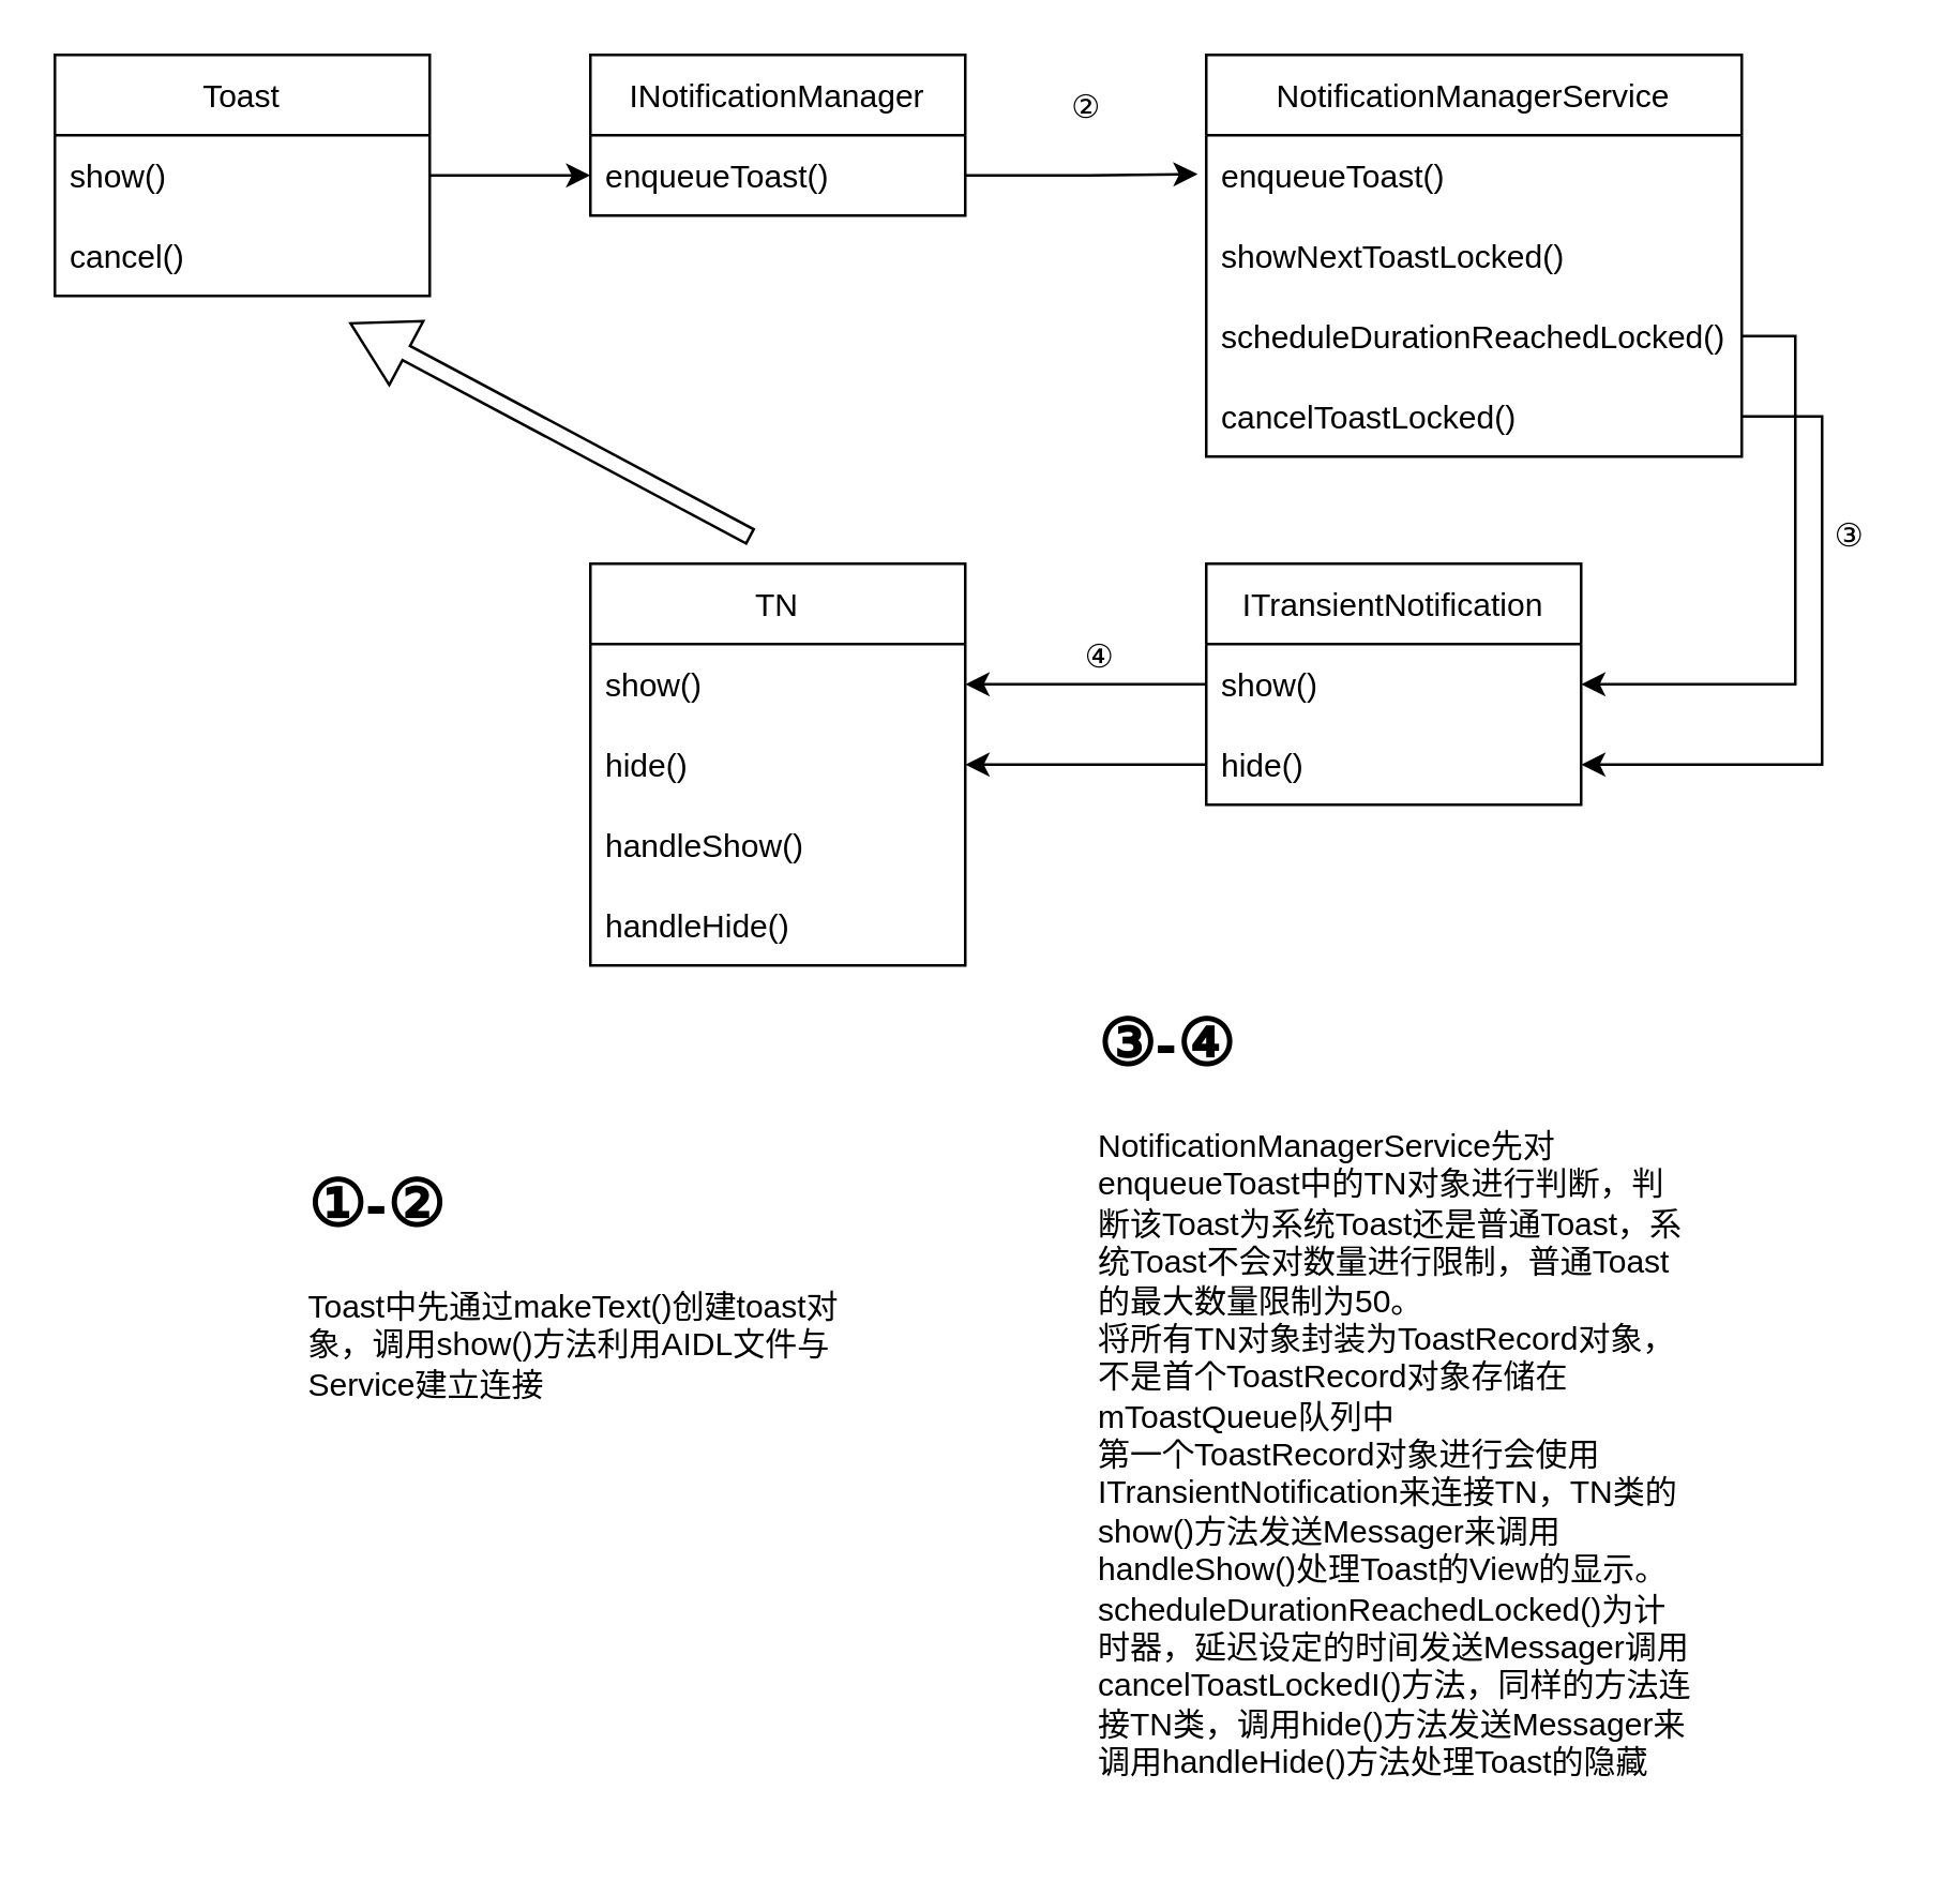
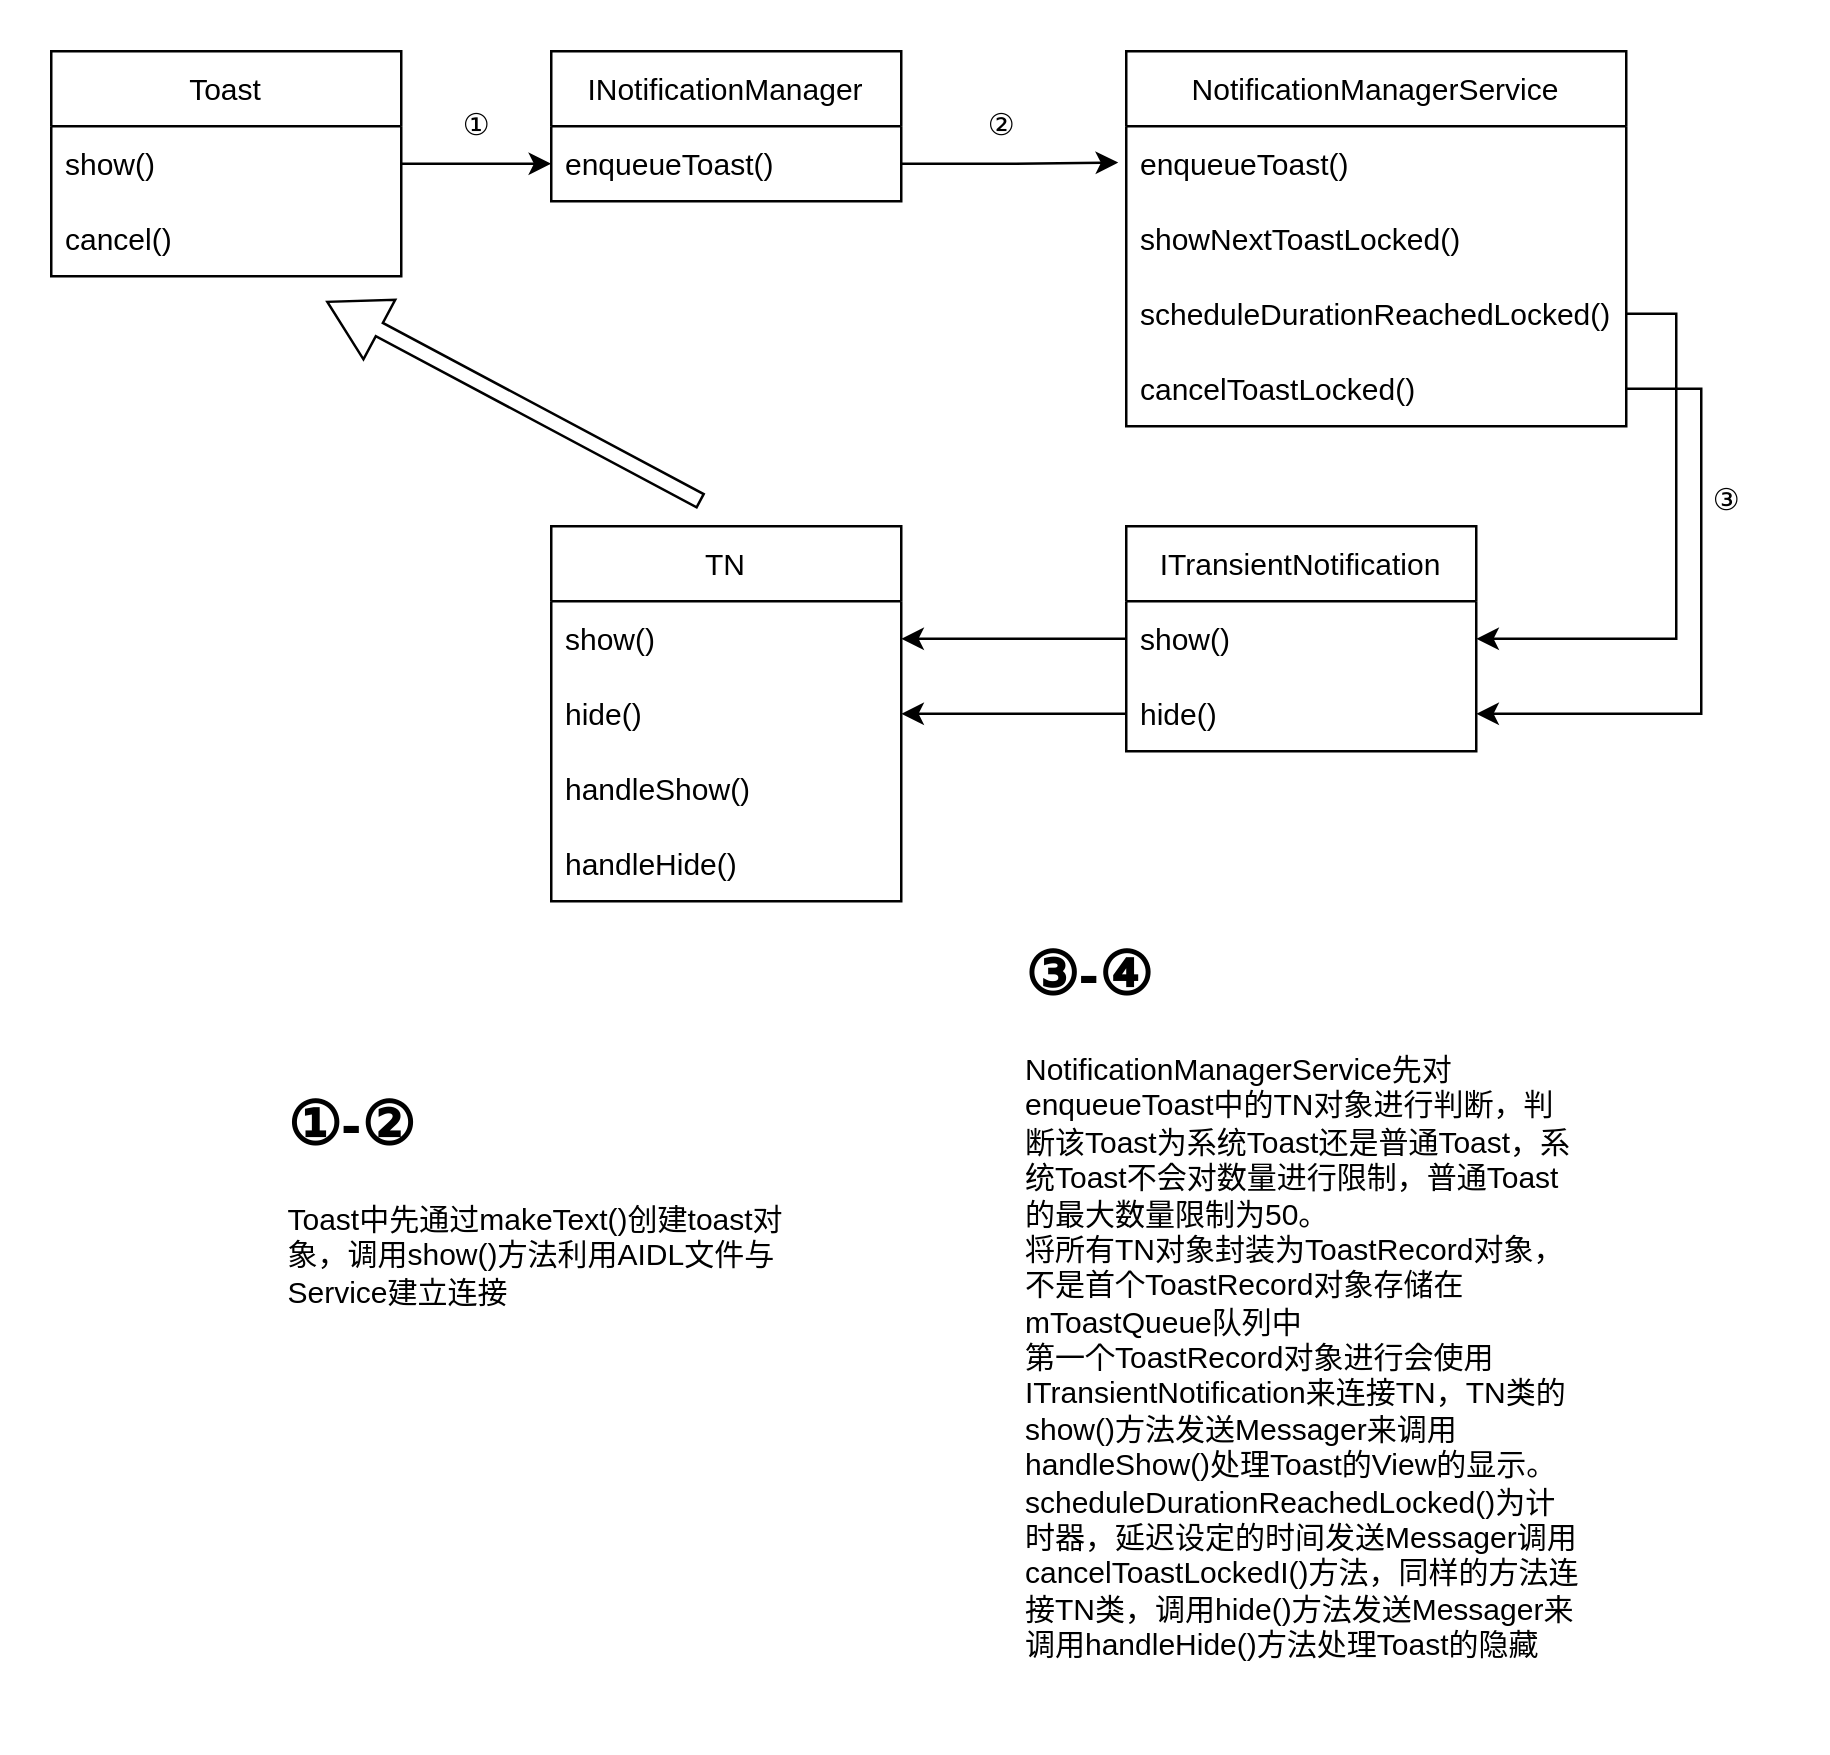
- <mxCell id="30" value="②" style="text;html=1;align=center;verticalAlign=middle;resizable=0;points=[];autosize=1;strokeColor=none;fillColor=none;" vertex="1" parent="1"><mxGeometry x="385" y="25" width="40" height="30" as="geometry" /></mxCell>
+ <mxCell id="30" value="②" style="text;html=1;align=center;verticalAlign=middle;resizable=0;points=[];autosize=1;strokeColor=none;fillColor=none;" vertex="1" parent="1"><mxGeometry x="380" y="35" width="40" height="30" as="geometry" /></mxCell>
+ <mxCell id="29" value="①" style="text;html=1;align=center;verticalAlign=middle;resizable=0;points=[];autosize=1;strokeColor=none;fillColor=none;" vertex="1" parent="1"><mxGeometry x="170" y="35" width="40" height="30" as="geometry" /></mxCell>
- <mxCell id="32" value="④" style="text;html=1;align=center;verticalAlign=middle;resizable=0;points=[];autosize=1;strokeColor=none;fillColor=none;" vertex="1" parent="1"><mxGeometry x="390" y="230" width="40" height="30" as="geometry" /></mxCell>
